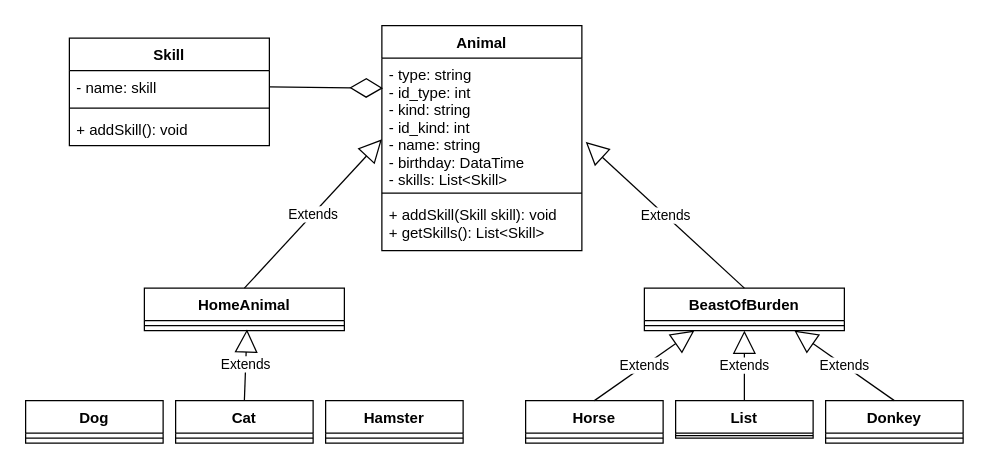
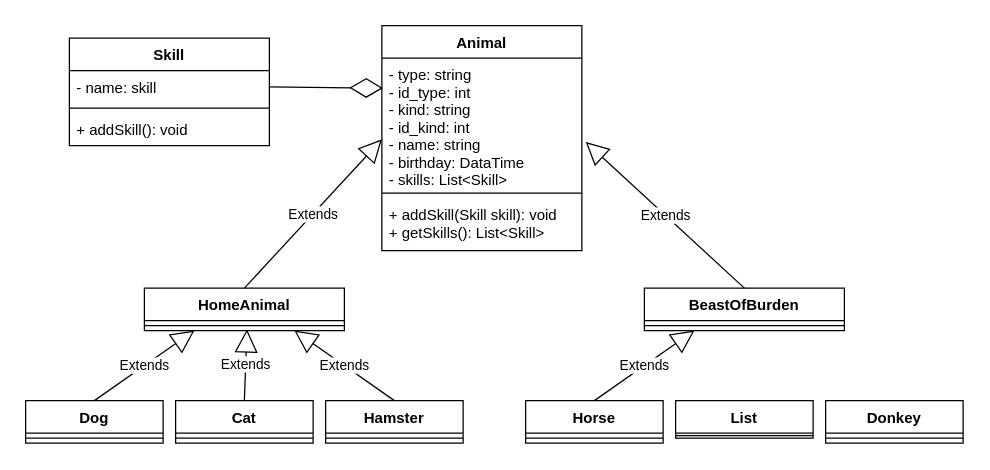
+ <mxCell id="31" value="Extends" style="endArrow=block;endSize=16;endFill=0;html=1;rounded=0;entryX=0.75;entryY=1;entryDx=0;entryDy=0;exitX=0.5;exitY=0;exitDx=0;exitDy=0;" edge="1" parent="1" source="18" target="6"><mxGeometry width="160" relative="1" as="geometry"><mxPoint x="335" y="400" as="sourcePoint" /><mxPoint x="495" y="400" as="targetPoint" /></mxGeometry></mxCell>
- <mxCell id="34" value="Extends" style="endArrow=block;endSize=16;endFill=0;html=1;rounded=0;entryX=0.75;entryY=1;entryDx=0;entryDy=0;exitX=0.5;exitY=0;exitDx=0;exitDy=0;" edge="1" parent="1" source="24" target="8"><mxGeometry width="160" relative="1" as="geometry"><mxPoint x="335" y="400" as="sourcePoint" /><mxPoint x="495" y="400" as="targetPoint" /></mxGeometry></mxCell>
+ <mxCell id="29" value="Extends" style="endArrow=block;endSize=16;endFill=0;html=1;rounded=0;exitX=0.5;exitY=0;exitDx=0;exitDy=0;entryX=0.25;entryY=1;entryDx=0;entryDy=0;" edge="1" parent="1" source="14" target="6"><mxGeometry width="160" relative="1" as="geometry"><mxPoint x="335" y="400" as="sourcePoint" /><mxPoint x="495" y="400" as="targetPoint" /></mxGeometry></mxCell>
- <mxCell id="33" value="Extends" style="endArrow=block;endSize=16;endFill=0;html=1;rounded=0;entryX=0.5;entryY=1;entryDx=0;entryDy=0;exitX=0.5;exitY=0;exitDx=0;exitDy=0;" edge="1" parent="1" source="22" target="8"><mxGeometry width="160" relative="1" as="geometry"><mxPoint x="335" y="400" as="sourcePoint" /><mxPoint x="495" y="400" as="targetPoint" /></mxGeometry></mxCell>
